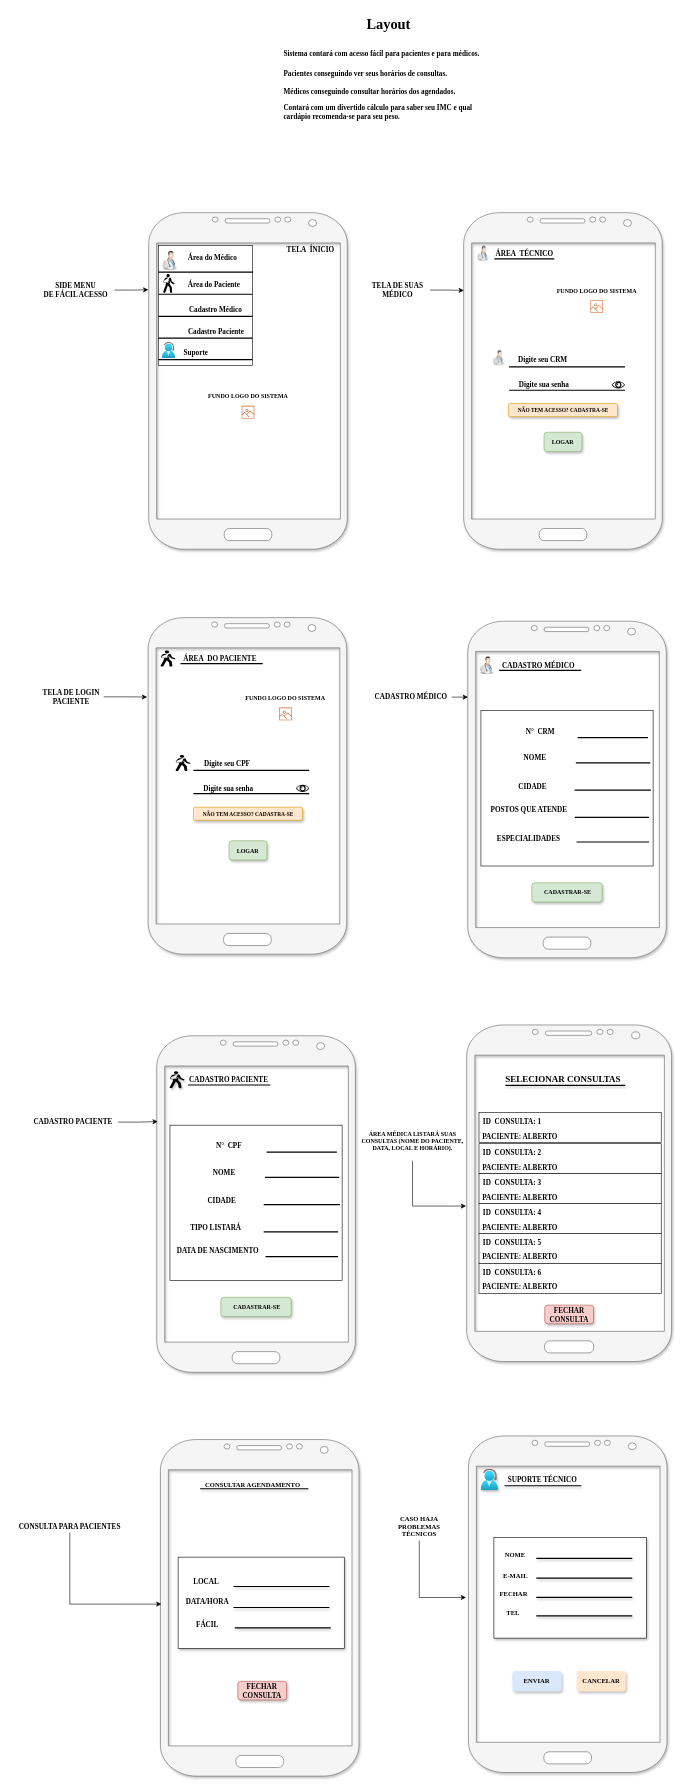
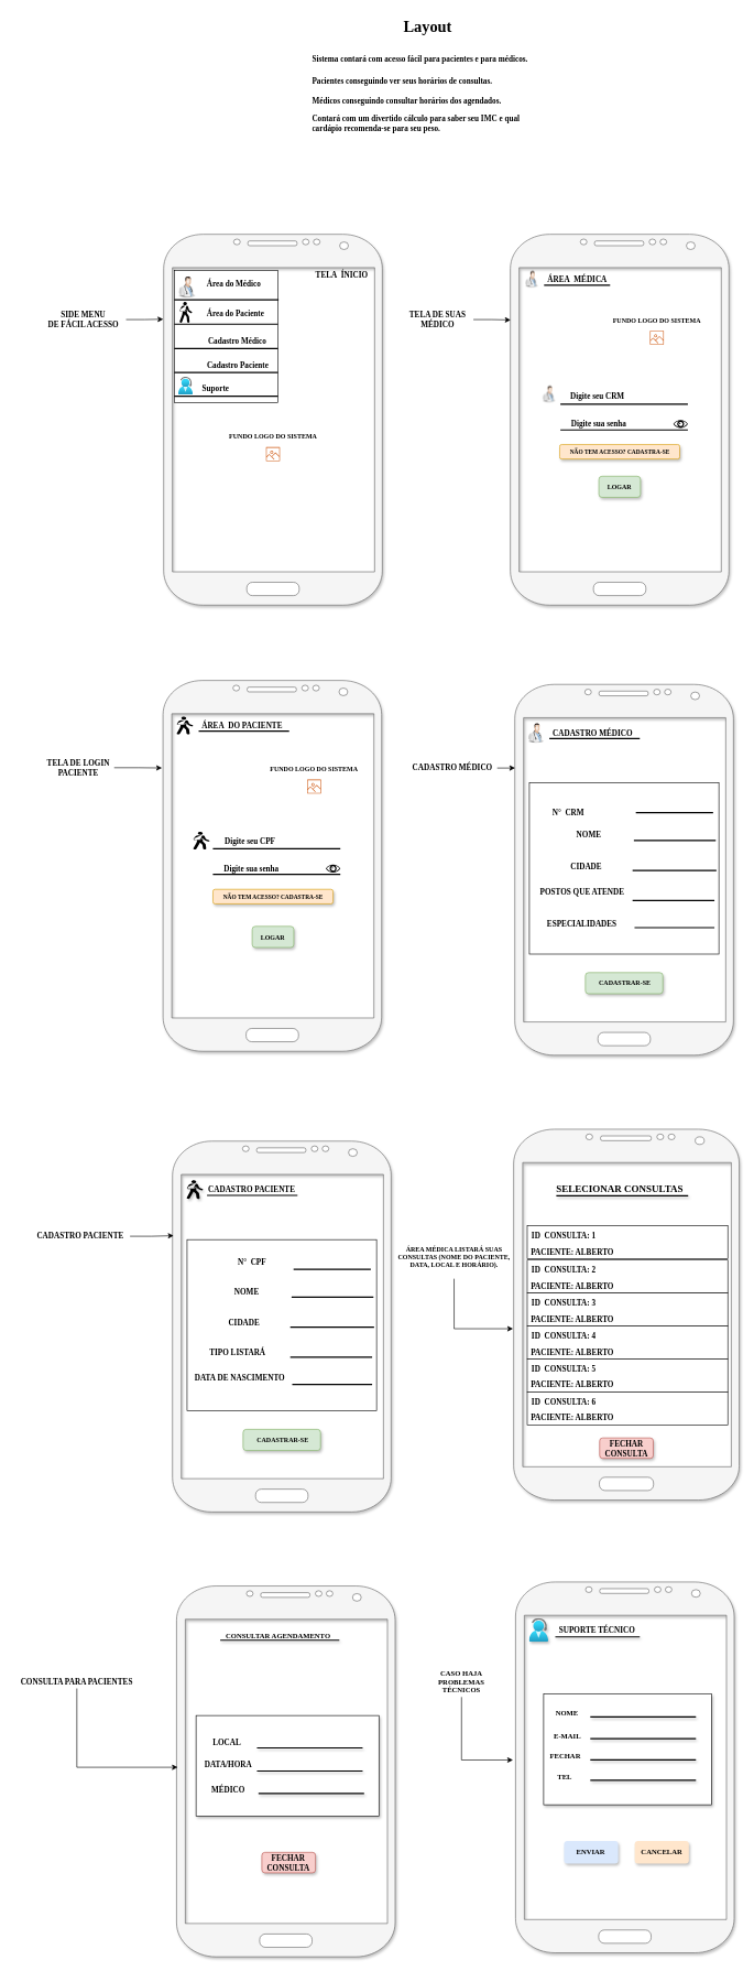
- <mxCell id="26" value="ÁREA&amp;nbsp; TÉCNICO" style="text;html=1;strokeColor=none;fillColor=none;align=center;verticalAlign=middle;whiteSpace=wrap;rounded=0;fontFamily=Georgia;fontStyle=1" parent="1" vertex="1"><mxGeometry x="814" y="412.25" width="119" height="20" as="geometry" /></mxCell>
+ <mxCell id="26" value="ÁREA&amp;nbsp; MÉDICA" style="text;html=1;strokeColor=none;fillColor=none;align=center;verticalAlign=middle;whiteSpace=wrap;rounded=0;fontFamily=Georgia;fontStyle=1" parent="1" vertex="1"><mxGeometry x="814" y="412.25" width="119" height="20" as="geometry" /></mxCell>
- <mxCell id="92" value="N°&amp;nbsp; CRM" style="text;html=1;strokeColor=none;fillColor=none;align=center;verticalAlign=middle;whiteSpace=wrap;rounded=0;fontFamily=Georgia;fontStyle=1" vertex="1" parent="1"><mxGeometry x="872.5" y="1209" width="54" height="20" as="geometry" /></mxCell>
+ <mxCell id="92" value="N°&amp;nbsp; CRM" style="text;html=1;strokeColor=none;fillColor=none;align=center;verticalAlign=middle;whiteSpace=wrap;rounded=0;fontFamily=Georgia;fontStyle=1" vertex="1" parent="1"><mxGeometry x="832.5" y="1219" width="54" height="20" as="geometry" /></mxCell>
- <mxCell id="155" value="FÁCIL" style="text;html=1;strokeColor=none;fillColor=none;align=center;verticalAlign=middle;whiteSpace=wrap;rounded=0;shadow=1;fontFamily=Georgia;fontSize=12;fontStyle=1" vertex="1" parent="1"><mxGeometry x="325.44" y="2698" width="40" height="20" as="geometry" /></mxCell>
+ <mxCell id="155" value="MÉDICO" style="text;html=1;strokeColor=none;fillColor=none;align=center;verticalAlign=middle;whiteSpace=wrap;rounded=0;shadow=1;fontFamily=Georgia;fontSize=12;fontStyle=1" vertex="1" parent="1"><mxGeometry x="325.44" y="2698" width="40" height="20" as="geometry" /></mxCell>
